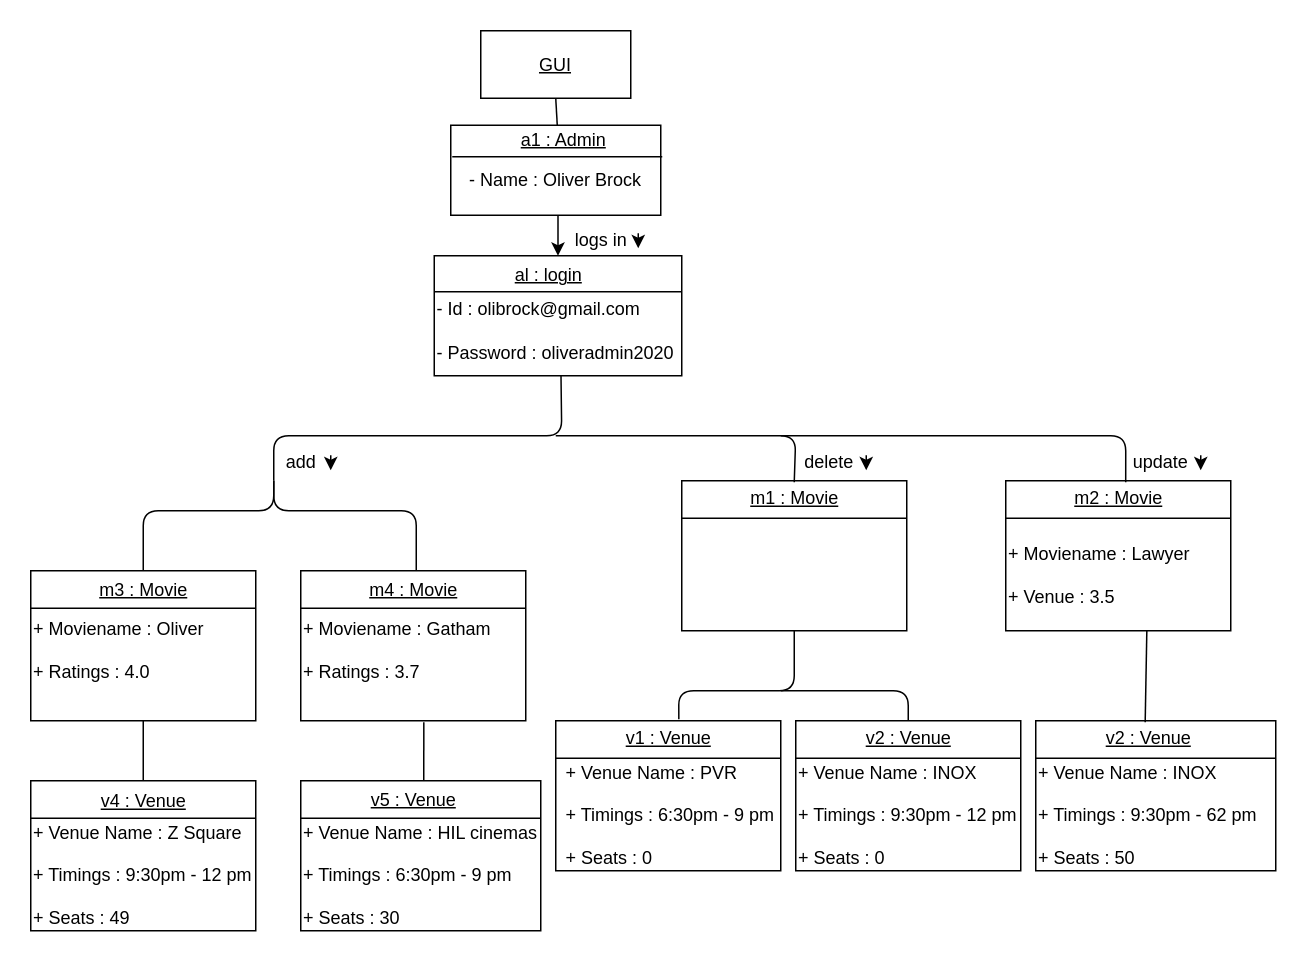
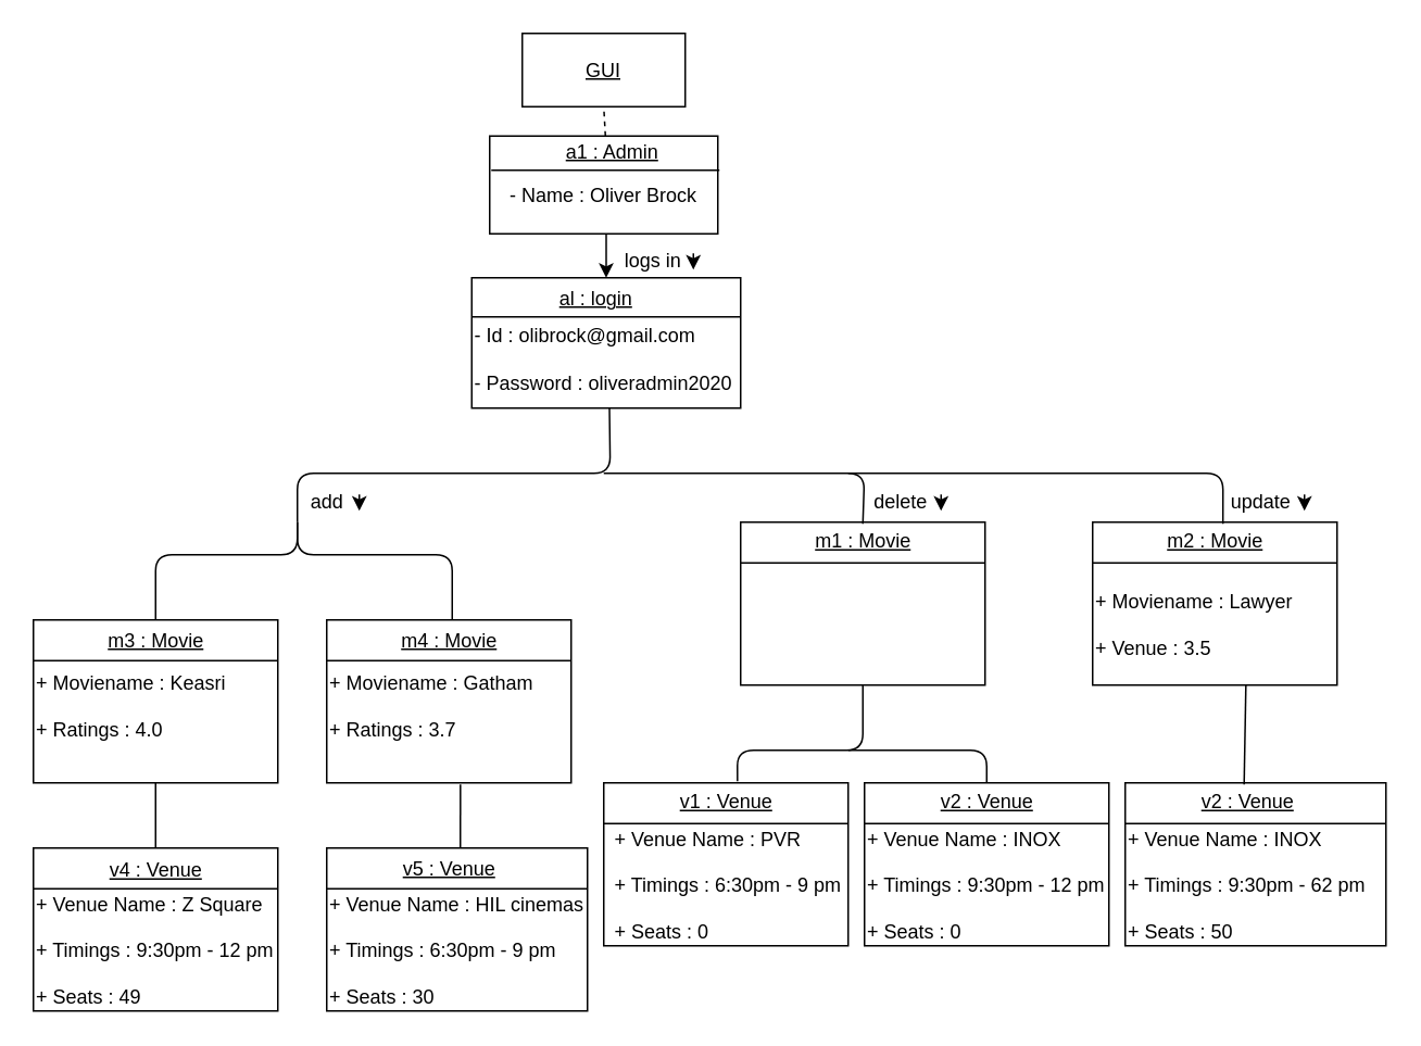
- <mxCell id="43" value="" style="endArrow=none;html=1;exitX=0.443;exitY=0;exitDx=0;exitDy=0;exitPerimeter=0;entryX=0.5;entryY=1;entryDx=0;entryDy=0;" edge="1" parent="1" source="5" target="2"><mxGeometry width="50" height="50" relative="1" as="geometry"><mxPoint x="350" y="90" as="sourcePoint" /><mxPoint x="400" y="40" as="targetPoint" /></mxGeometry></mxCell>
+ <mxCell id="43" value="" style="endArrow=none;html=1;exitX=0.443;exitY=0;exitDx=0;exitDy=0;exitPerimeter=0;entryX=0.5;entryY=1;entryDx=0;entryDy=0;dashed=1;" edge="1" parent="1" source="5" target="2"><mxGeometry width="50" height="50" relative="1" as="geometry"><mxPoint x="350" y="90" as="sourcePoint" /><mxPoint x="400" y="40" as="targetPoint" /></mxGeometry></mxCell>
- <mxCell id="59" value="&lt;div align=&quot;left&quot;&gt;&lt;br&gt;&lt;/div&gt;&lt;div align=&quot;left&quot;&gt;+ Moviename : Oliver&lt;br&gt;&lt;/div&gt;&lt;div align=&quot;left&quot;&gt;&lt;br&gt;&lt;/div&gt;&lt;div align=&quot;left&quot;&gt;+ Ratings : 4.0&lt;br&gt;&lt;/div&gt;&lt;div align=&quot;left&quot;&gt;&lt;br&gt;&lt;/div&gt;&lt;div align=&quot;left&quot;&gt;&lt;br&gt;&lt;/div&gt;" style="text;html=1;strokeColor=none;fillColor=none;align=left;verticalAlign=middle;whiteSpace=wrap;rounded=0;" vertex="1" parent="1"><mxGeometry x="20" y="410" width="150" height="60" as="geometry" /></mxCell>
+ <mxCell id="59" value="&lt;div align=&quot;left&quot;&gt;&lt;br&gt;&lt;/div&gt;&lt;div align=&quot;left&quot;&gt;+ Moviename : Keasri&lt;br&gt;&lt;/div&gt;&lt;div align=&quot;left&quot;&gt;&lt;br&gt;&lt;/div&gt;&lt;div align=&quot;left&quot;&gt;+ Ratings : 4.0&lt;br&gt;&lt;/div&gt;&lt;div align=&quot;left&quot;&gt;&lt;br&gt;&lt;/div&gt;&lt;div align=&quot;left&quot;&gt;&lt;br&gt;&lt;/div&gt;" style="text;html=1;strokeColor=none;fillColor=none;align=left;verticalAlign=middle;whiteSpace=wrap;rounded=0;" vertex="1" parent="1"><mxGeometry x="20" y="410" width="150" height="60" as="geometry" /></mxCell>
